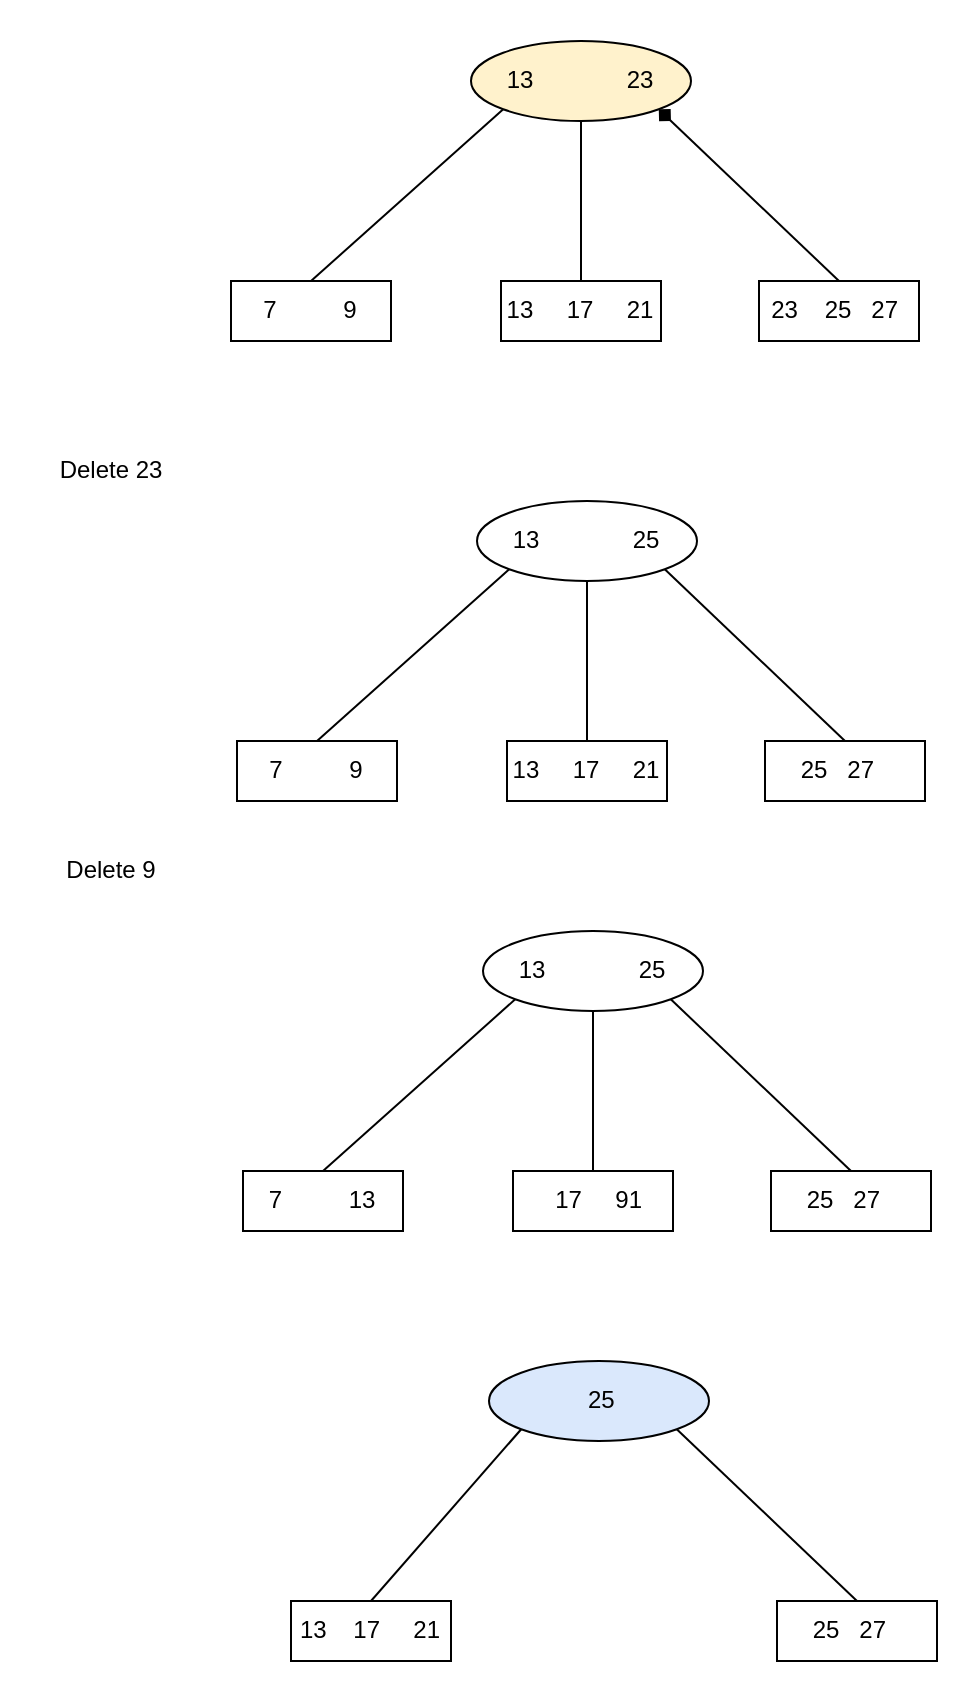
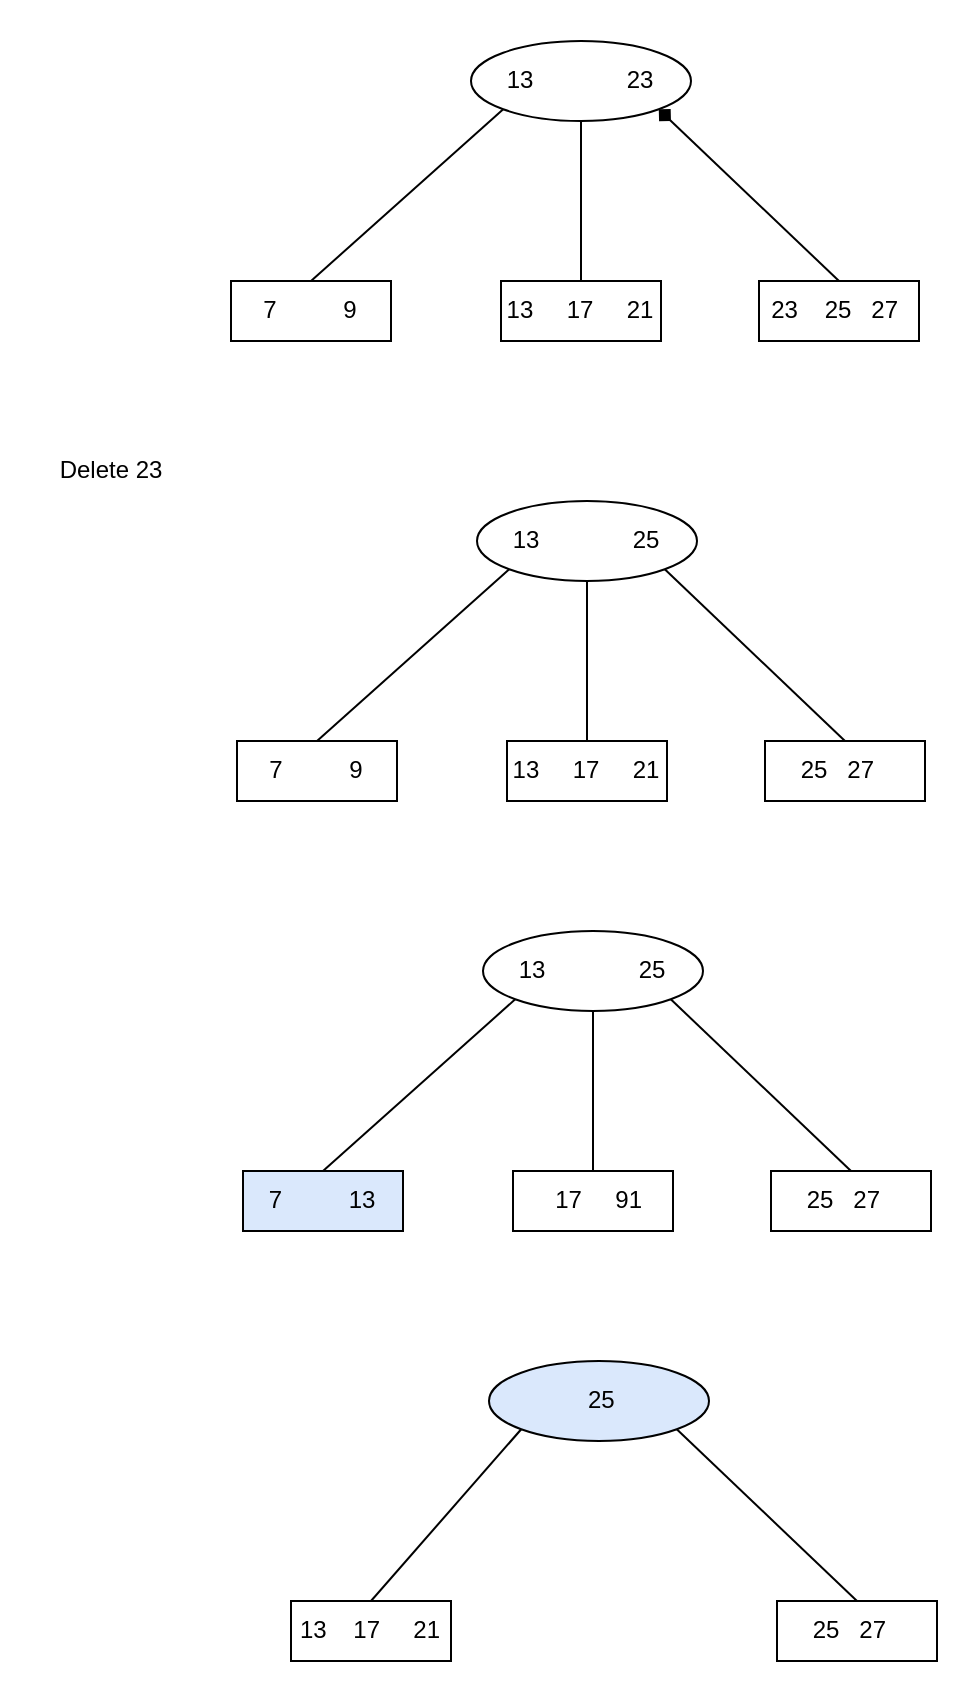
- <mxCell id="2" value="13&amp;nbsp; &amp;nbsp; &amp;nbsp; &amp;nbsp; &amp;nbsp; &amp;nbsp; &amp;nbsp; 23" style="ellipse;whiteSpace=wrap;html=1;fillColor=#fff2cc;" parent="1" vertex="1"><mxGeometry x="235" y="20" width="110" height="40" as="geometry" /></mxCell>
+ <mxCell id="2" value="13&amp;nbsp; &amp;nbsp; &amp;nbsp; &amp;nbsp; &amp;nbsp; &amp;nbsp; &amp;nbsp; 23" style="ellipse;whiteSpace=wrap;html=1;" parent="1" vertex="1"><mxGeometry x="235" y="20" width="110" height="40" as="geometry" /></mxCell>
- <mxCell id="17" value="Delete 9" style="text;html=1;align=center;verticalAlign=middle;resizable=0;points=[];autosize=1;strokeColor=none;fillColor=none;" parent="1" vertex="1"><mxGeometry x="20" y="420" width="70" height="30" as="geometry" /></mxCell>
- <mxCell id="19" value="7&amp;nbsp; &amp;nbsp; &amp;nbsp; &amp;nbsp; &amp;nbsp; 13" style="rounded=0;whiteSpace=wrap;html=1;" parent="1" vertex="1"><mxGeometry x="121" y="585" width="80" height="30" as="geometry" /></mxCell>
+ <mxCell id="19" value="7&amp;nbsp; &amp;nbsp; &amp;nbsp; &amp;nbsp; &amp;nbsp; 13" style="rounded=0;whiteSpace=wrap;html=1;fillColor=#dae8fc;" parent="1" vertex="1"><mxGeometry x="121" y="585" width="80" height="30" as="geometry" /></mxCell>
